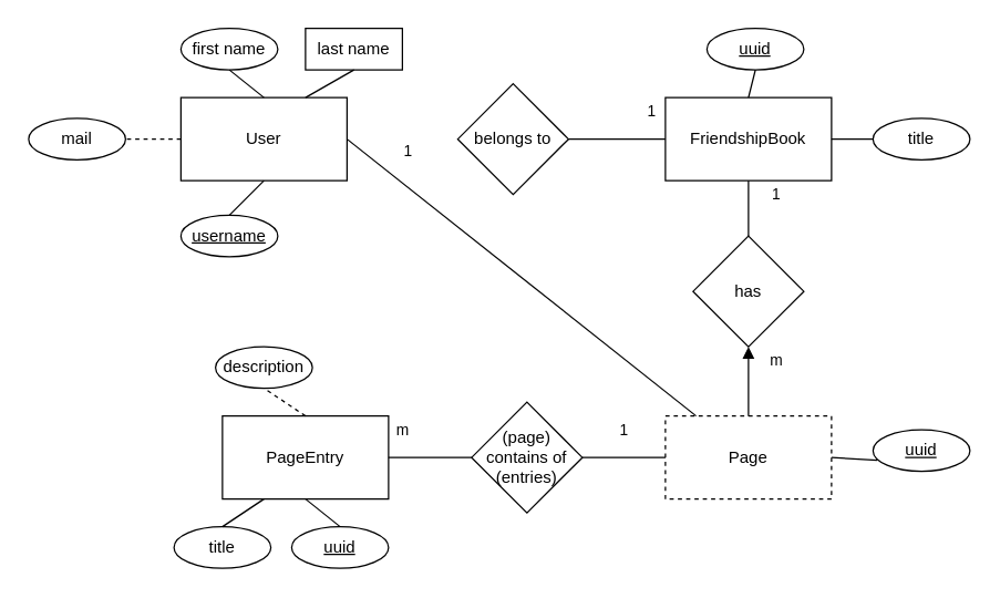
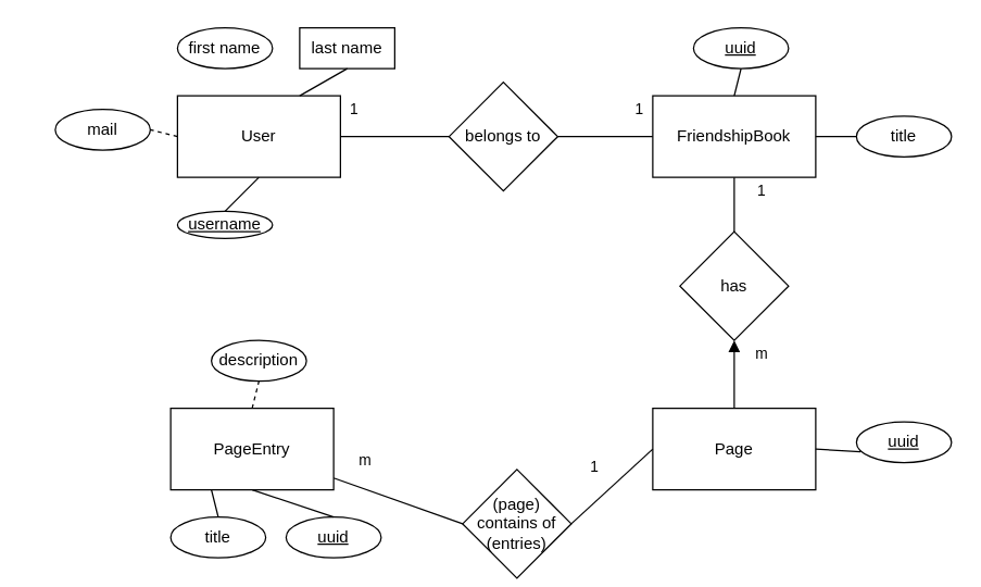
- <mxCell id="30" value="" style="endArrow=none;html=1;entryX=0.5;entryY=1;entryDx=0;entryDy=0;exitX=0.5;exitY=0;exitDx=0;exitDy=0;" edge="1" parent="1" source="2" target="20"><mxGeometry width="50" height="50" relative="1" as="geometry"><mxPoint x="20" y="480" as="sourcePoint" /><mxPoint x="70" y="430" as="targetPoint" /></mxGeometry></mxCell>
- <mxCell id="23" value="mail" style="ellipse;whiteSpace=wrap;html=1;" vertex="1" parent="1"><mxGeometry x="20" y="85" width="70" height="30" as="geometry" /></mxCell>
+ <mxCell id="23" value="mail" style="ellipse;whiteSpace=wrap;html=1;" vertex="1" parent="1"><mxGeometry x="40" y="80" width="70" height="30" as="geometry" /></mxCell>
- <mxCell id="22" value="&lt;u&gt;username&lt;/u&gt;" style="ellipse;whiteSpace=wrap;html=1;" vertex="1" parent="1"><mxGeometry x="130" y="155" width="70" height="30" as="geometry" /></mxCell>
+ <mxCell id="22" value="&lt;u&gt;username&lt;/u&gt;" style="ellipse;whiteSpace=wrap;html=1;" vertex="1" parent="1"><mxGeometry x="130" y="155" width="70" height="20" as="geometry" /></mxCell>
- <mxCell id="6" value="1" style="endArrow=none;html=1;exitX=1;exitY=0.5;exitDx=0;exitDy=0;" edge="1" parent="1" source="2" target="4"><mxGeometry x="-0.75" y="20" width="50" height="50" relative="1" as="geometry"><mxPoint x="270" y="100" as="sourcePoint" /><mxPoint x="320" y="50" as="targetPoint" /><mxPoint as="offset" /></mxGeometry></mxCell>
+ <mxCell id="6" value="1" style="endArrow=none;html=1;exitX=1;exitY=0.5;exitDx=0;exitDy=0;entryX=0;entryY=0.5;entryDx=0;entryDy=0;" edge="1" parent="1" source="2" target="7"><mxGeometry x="-0.75" y="20" width="50" height="50" relative="1" as="geometry"><mxPoint x="270" y="100" as="sourcePoint" /><mxPoint x="320" y="50" as="targetPoint" /><mxPoint as="offset" /></mxGeometry></mxCell>
- <mxCell id="5" value="PageEntry" style="rounded=0;whiteSpace=wrap;html=1;" vertex="1" parent="1"><mxGeometry x="160" y="300" width="120" height="60" as="geometry" /></mxCell>
+ <mxCell id="5" value="PageEntry" style="rounded=0;whiteSpace=wrap;html=1;" vertex="1" parent="1"><mxGeometry x="125" y="300" width="120" height="60" as="geometry" /></mxCell>
- <mxCell id="12" value="(page) contains of (entries)" style="rhombus;whiteSpace=wrap;html=1;" vertex="1" parent="1"><mxGeometry x="340" y="290" width="80" height="80" as="geometry" /></mxCell>
+ <mxCell id="12" value="(page) contains of (entries)" style="rhombus;whiteSpace=wrap;html=1;" vertex="1" parent="1"><mxGeometry x="340" y="345" width="80" height="80" as="geometry" /></mxCell>
- <mxCell id="4" value="Page" style="rounded=0;whiteSpace=wrap;html=1;dashed=1;" vertex="1" parent="1"><mxGeometry x="480" y="300" width="120" height="60" as="geometry" /></mxCell>
+ <mxCell id="4" value="Page" style="rounded=0;whiteSpace=wrap;html=1;" vertex="1" parent="1"><mxGeometry x="480" y="300" width="120" height="60" as="geometry" /></mxCell>
